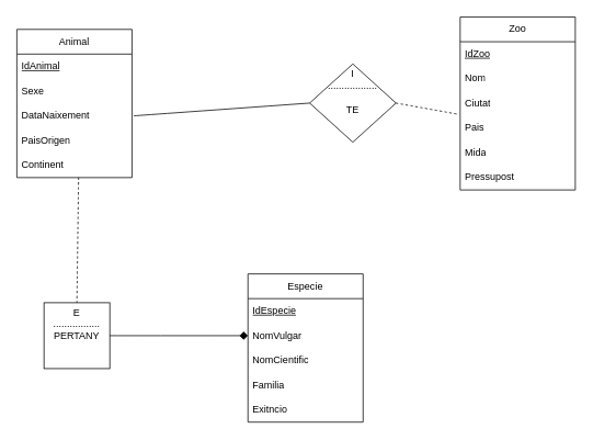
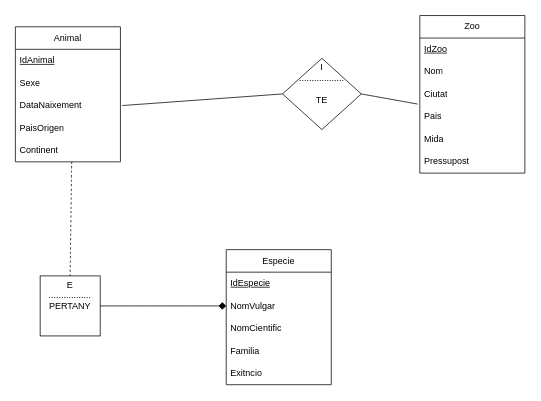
- <mxCell id="23" value="" style="endArrow=none;html=1;rounded=0;fontSize=12;startSize=8;endSize=8;curved=1;exitX=1;exitY=0.5;exitDx=0;exitDy=0;entryX=-0.021;entryY=0.933;entryDx=0;entryDy=0;entryPerimeter=0;dashed=1;" parent="1" source="21" target="11" edge="1"><mxGeometry width="50" height="50" relative="1" as="geometry"><mxPoint x="394" y="135" as="sourcePoint" /><mxPoint x="542" y="135" as="targetPoint" /></mxGeometry></mxCell>
+ <mxCell id="23" value="" style="endArrow=none;html=1;rounded=0;fontSize=12;startSize=8;endSize=8;curved=1;exitX=1;exitY=0.5;exitDx=0;exitDy=0;entryX=-0.021;entryY=0.933;entryDx=0;entryDy=0;entryPerimeter=0;" parent="1" source="21" target="11" edge="1"><mxGeometry width="50" height="50" relative="1" as="geometry"><mxPoint x="394" y="135" as="sourcePoint" /><mxPoint x="542" y="135" as="targetPoint" /></mxGeometry></mxCell>
